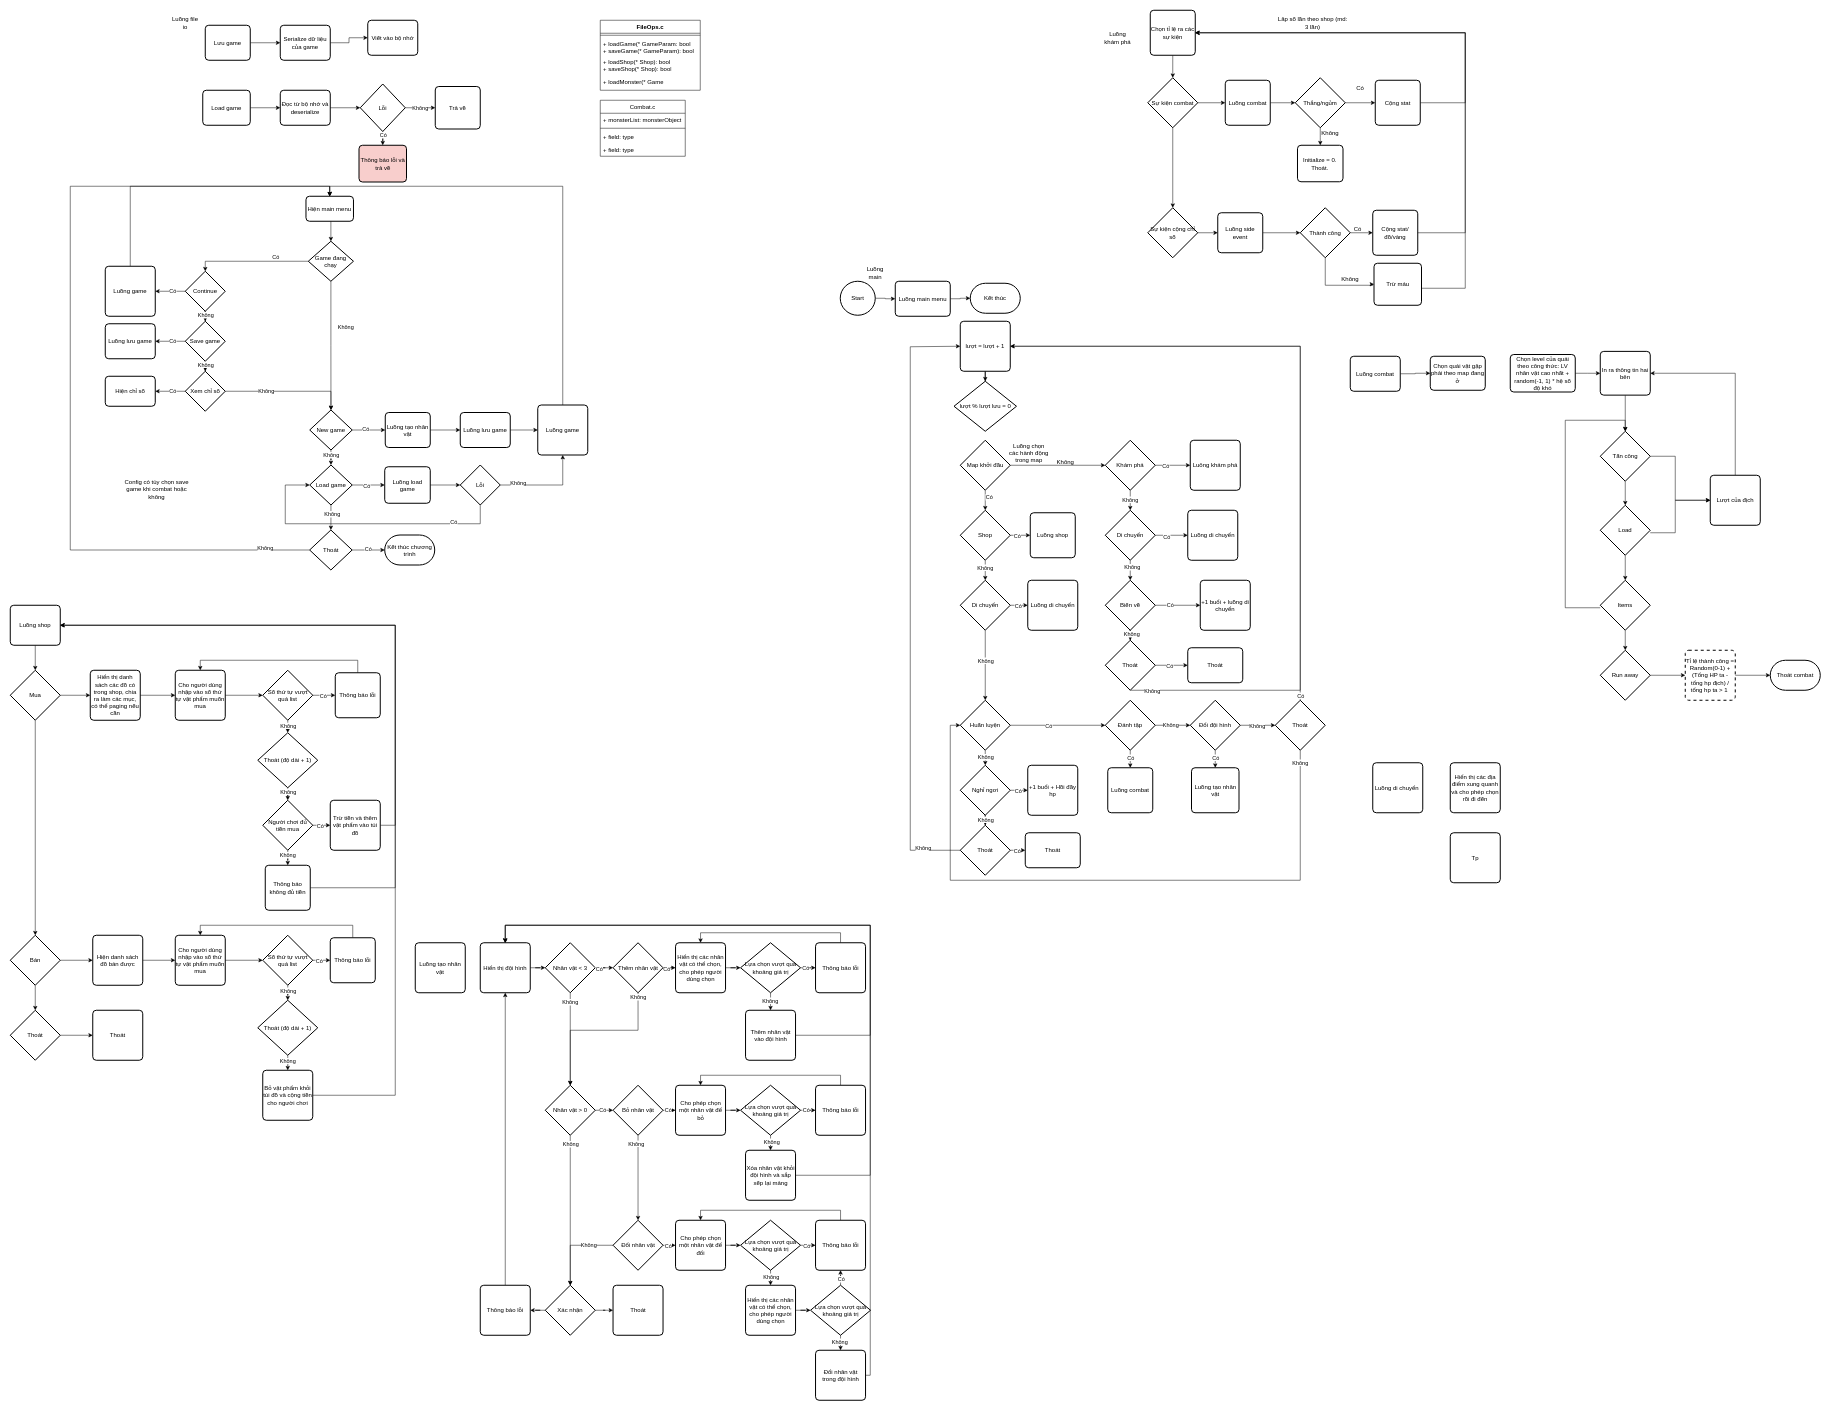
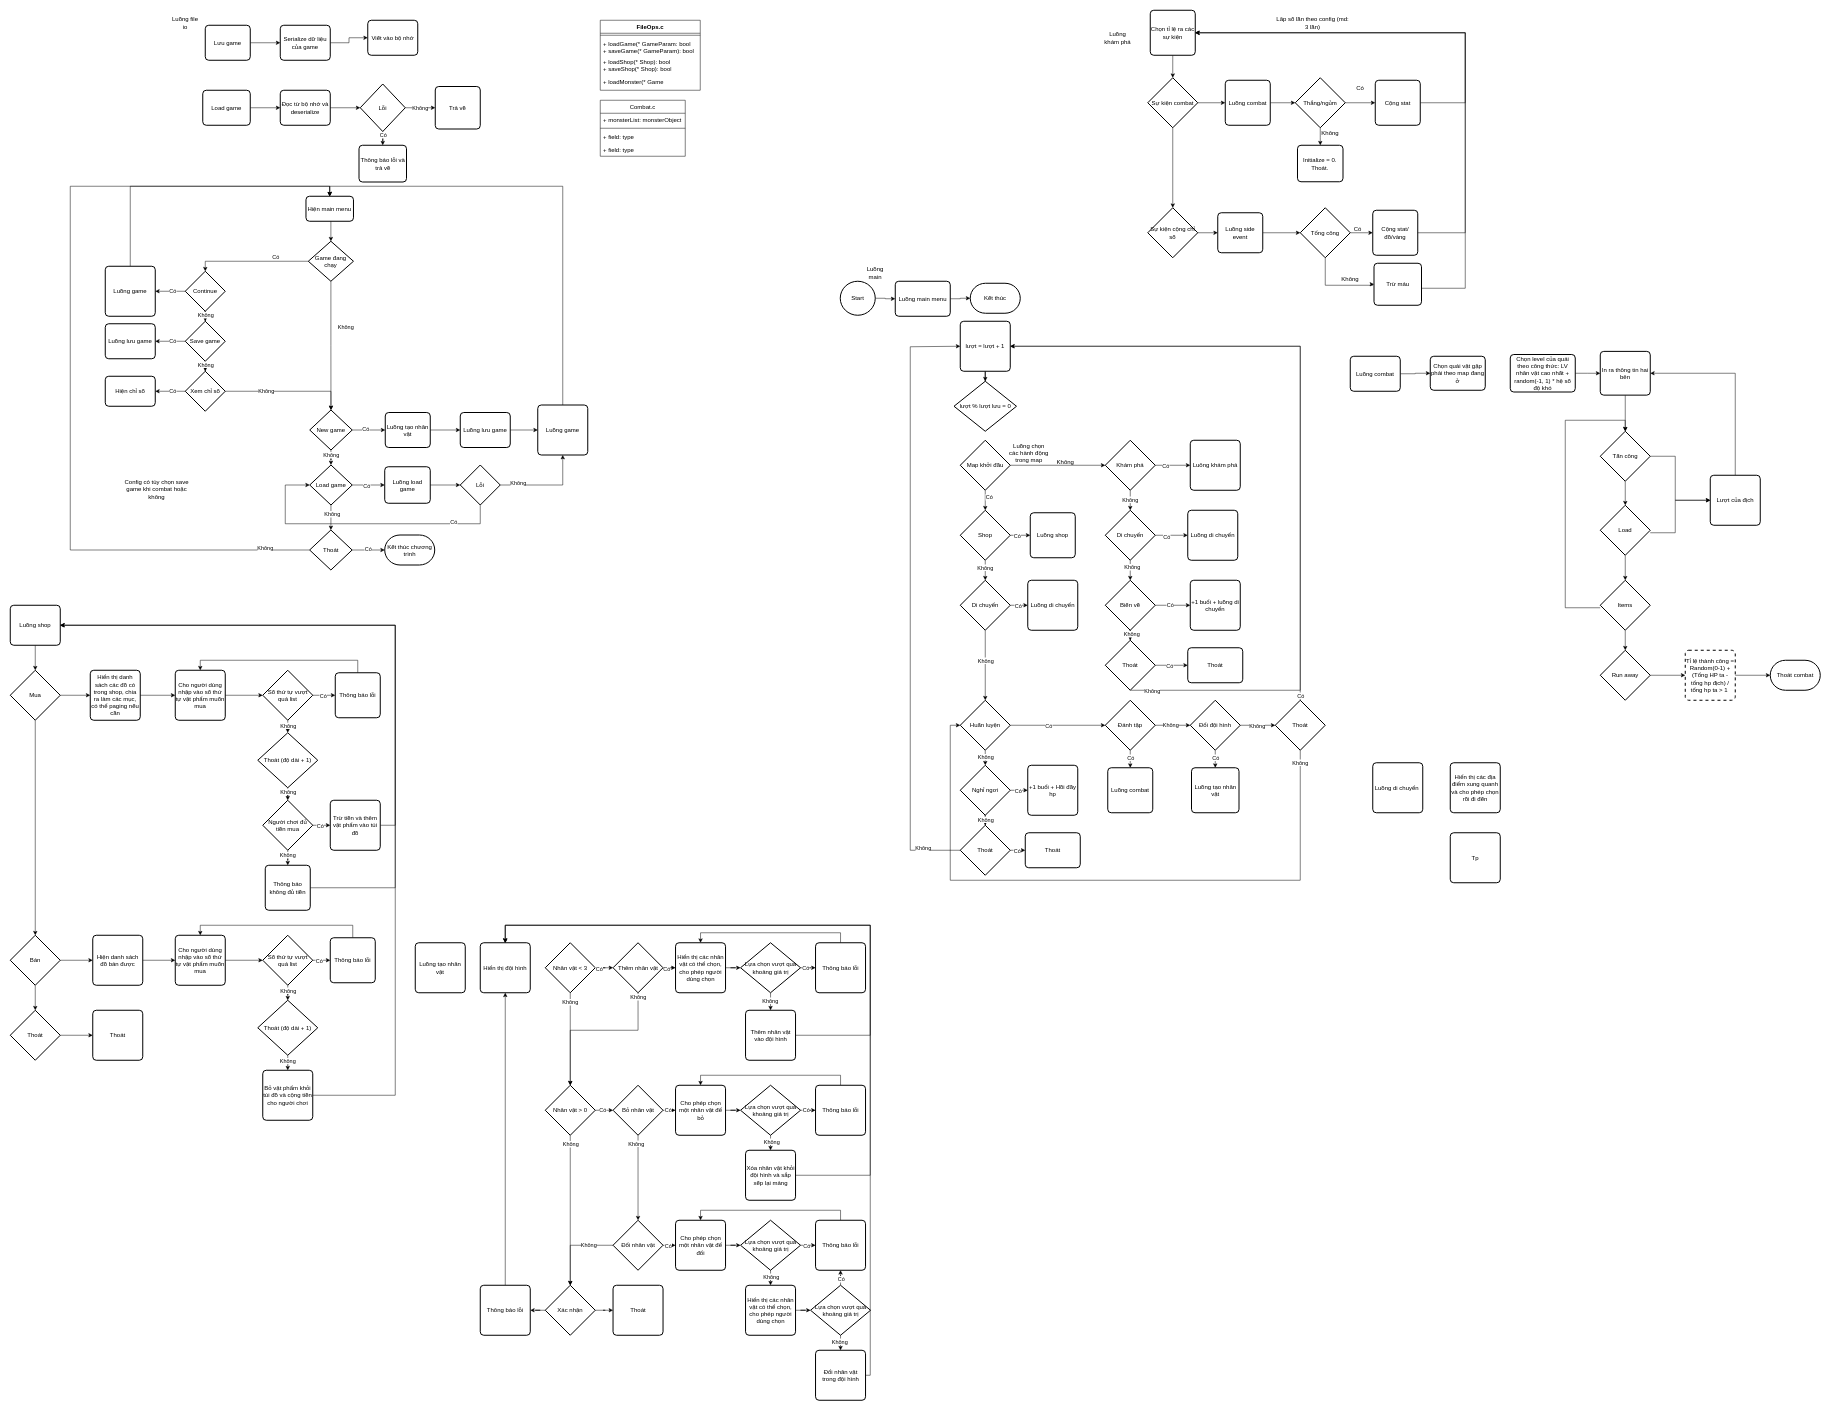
- <mxCell id="132" value="Lăp số lần theo shop (md: 3 lần)" style="text;html=1;align=center;verticalAlign=middle;whiteSpace=wrap;rounded=0;" parent="1" vertex="1"><mxGeometry x="2550" y="30" width="150" height="30" as="geometry" /></mxCell>
+ <mxCell id="132" value="Lăp số lần theo config (md: 3 lần)" style="text;html=1;align=center;verticalAlign=middle;whiteSpace=wrap;rounded=0;" parent="1" vertex="1"><mxGeometry x="2550" y="30" width="150" height="30" as="geometry" /></mxCell>
- <mxCell id="284" value="Thông báo lỗi và trả về" style="rounded=1;whiteSpace=wrap;html=1;absoluteArcSize=1;arcSize=14;strokeWidth=2;fillColor=#f8cecc;" vertex="1" parent="1"><mxGeometry x="717.5" y="290" width="95" height="73.5" as="geometry" /></mxCell>
+ <mxCell id="284" value="Thông báo lỗi và trả về" style="rounded=1;whiteSpace=wrap;html=1;absoluteArcSize=1;arcSize=14;strokeWidth=2;" vertex="1" parent="1"><mxGeometry x="717.5" y="290" width="95" height="73.5" as="geometry" /></mxCell>
- <mxCell id="100" value="Thành công" style="strokeWidth=2;html=1;shape=mxgraph.flowchart.decision;whiteSpace=wrap;" parent="1" vertex="1"><mxGeometry x="2600" y="415" width="100" height="100" as="geometry" /></mxCell>
+ <mxCell id="100" value="Tổng công" style="strokeWidth=2;html=1;shape=mxgraph.flowchart.decision;whiteSpace=wrap;" parent="1" vertex="1"><mxGeometry x="2600" y="415" width="100" height="100" as="geometry" /></mxCell>
- <mxCell id="102" value="+1 buổi + luồng di chuyển" style="rounded=1;whiteSpace=wrap;html=1;absoluteArcSize=1;arcSize=14;strokeWidth=2;" parent="1" vertex="1"><mxGeometry x="2400" y="1160" width="100" height="100" as="geometry" /></mxCell>
+ <mxCell id="102" value="+1 buổi + luồng di chuyển" style="rounded=1;whiteSpace=wrap;html=1;absoluteArcSize=1;arcSize=14;strokeWidth=2;" parent="1" vertex="1"><mxGeometry x="2380" y="1160" width="100" height="100" as="geometry" /></mxCell>
- <mxCell id="292" style="edgeStyle=orthogonalEdgeStyle;rounded=0;orthogonalLoop=1;jettySize=auto;html=1;entryX=0;entryY=0.5;entryDx=0;entryDy=0;entryPerimeter=0;" edge="1" parent="1" source="291" target="290"><mxGeometry relative="1" as="geometry" /></mxCell>
